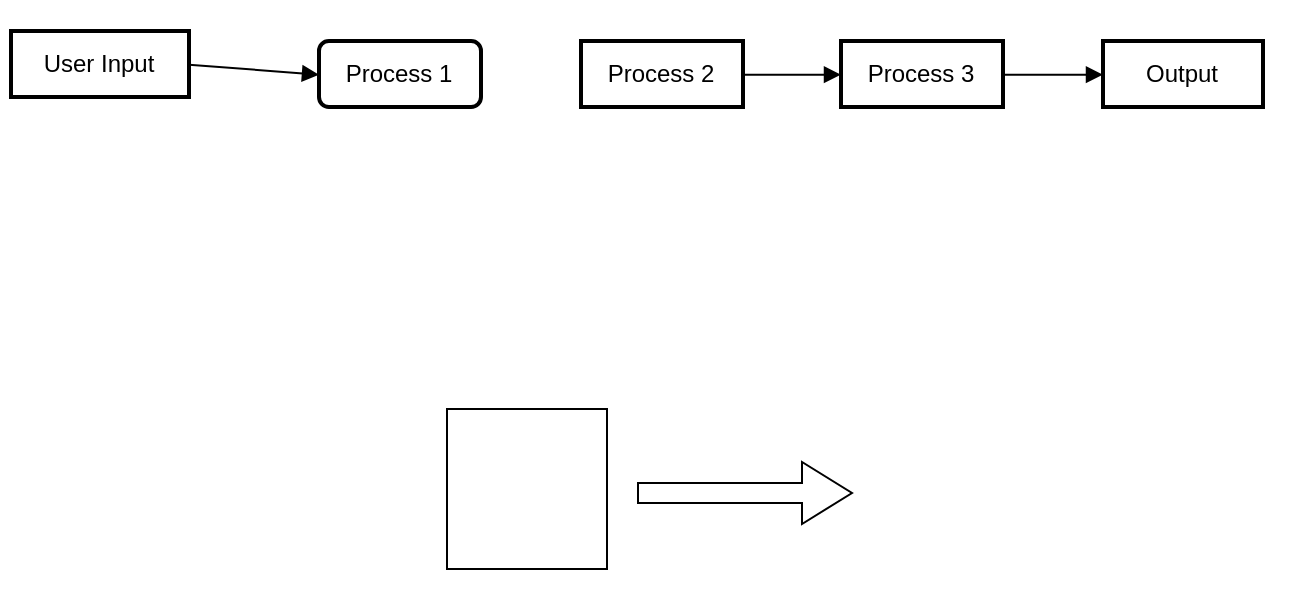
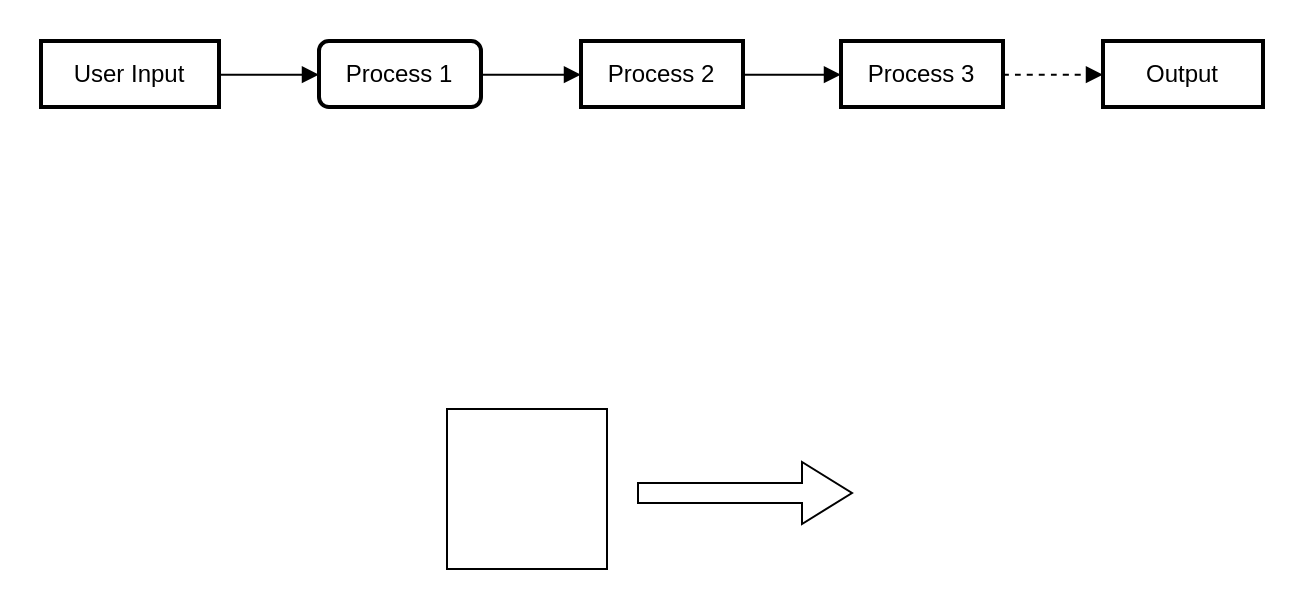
- <mxCell id="2" value="User Input" style="whiteSpace=wrap;strokeWidth=2;" parent="1" vertex="1"><mxGeometry x="5" y="15" width="89" height="33" as="geometry" /></mxCell>
+ <mxCell id="2" value="User Input" style="whiteSpace=wrap;strokeWidth=2;" parent="1" vertex="1"><mxGeometry width="89" height="33" as="geometry" x="20" y="20" /></mxCell>
+ <mxCell id="8" value="" style="curved=1;startArrow=none;endArrow=block;exitX=1;exitY=0.51;entryX=0;entryY=0.51;" parent="1" source="3" target="4" edge="1"><mxGeometry relative="1" as="geometry"><Array as="points" /></mxGeometry></mxCell>
- <mxCell id="10" value="" style="curved=1;startArrow=none;endArrow=block;exitX=1;exitY=0.51;entryX=0;entryY=0.51;" parent="1" source="5" target="6" edge="1"><mxGeometry relative="1" as="geometry"><Array as="points" /></mxGeometry></mxCell>
+ <mxCell id="10" value="" style="curved=1;startArrow=none;endArrow=block;exitX=1;exitY=0.51;entryX=0;entryY=0.51;dashed=1;" parent="1" source="5" target="6" edge="1"><mxGeometry relative="1" as="geometry"><Array as="points" /></mxGeometry></mxCell>
